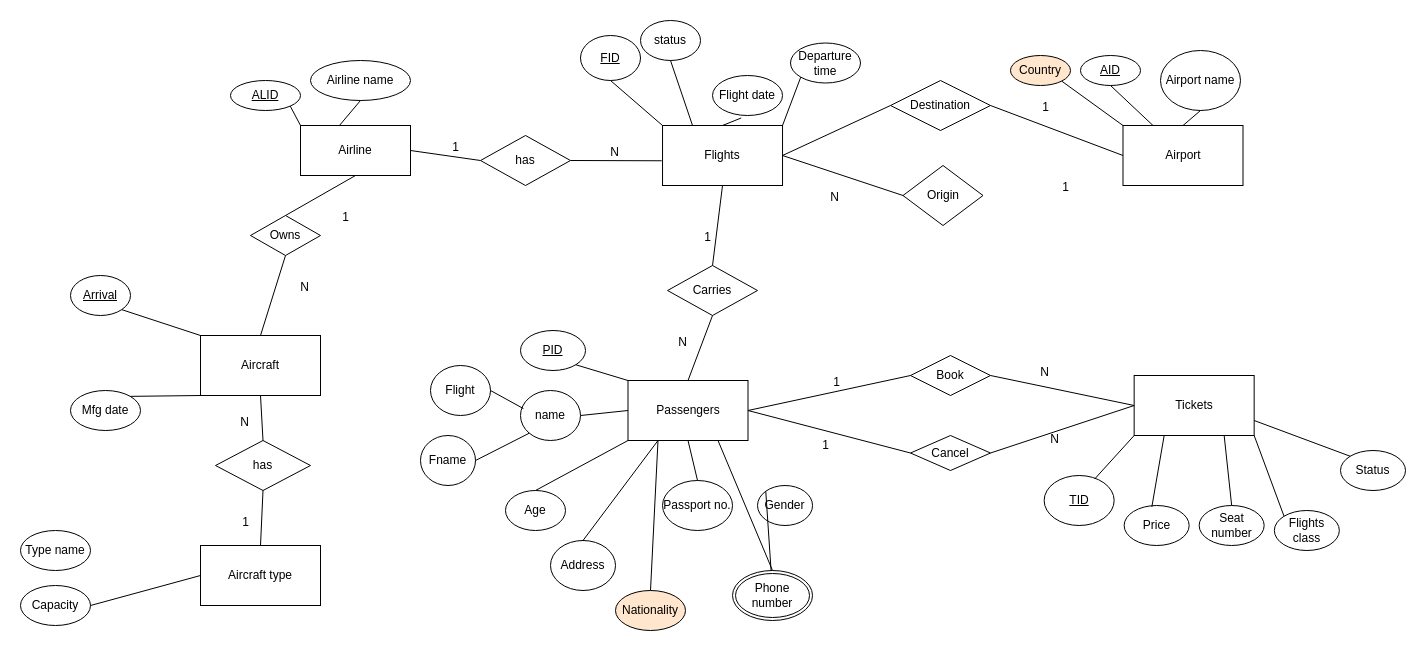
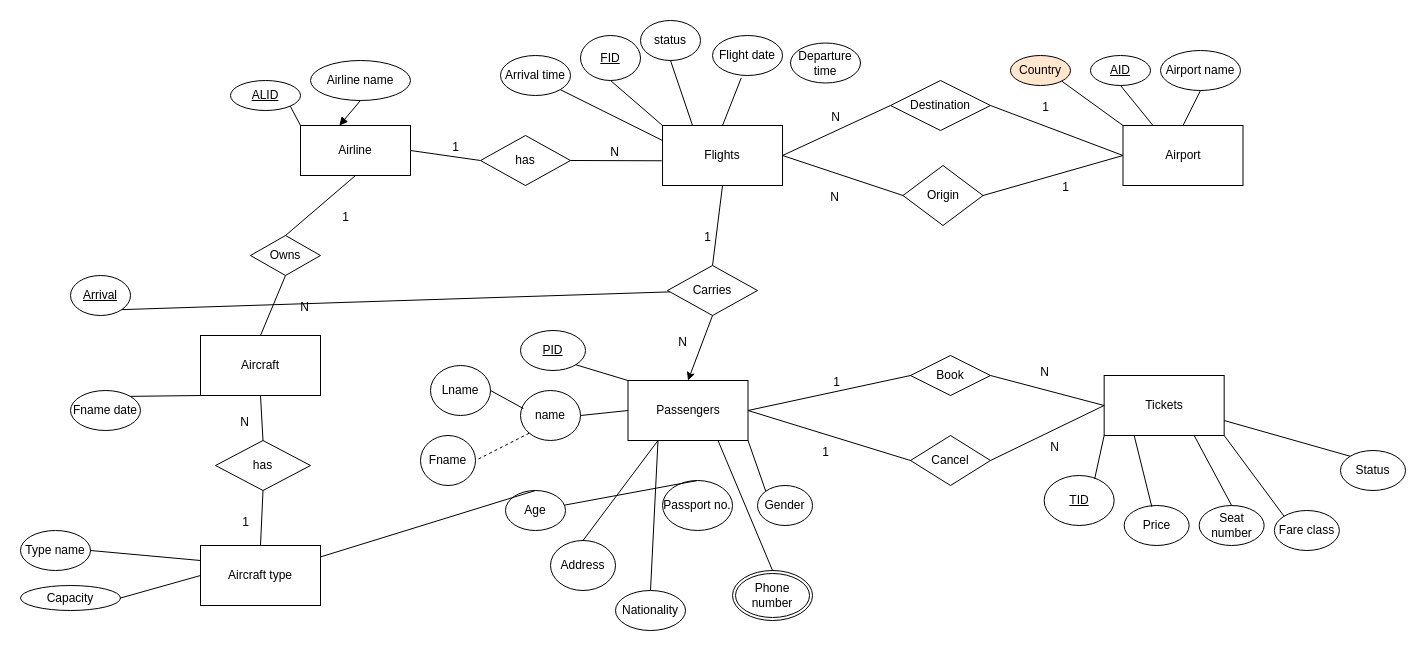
- <mxCell id="13" value="AID" style="ellipse;whiteSpace=wrap;html=1;align=center;fontStyle=4;" vertex="1" parent="1"><mxGeometry x="1080" y="55" width="60" height="30" as="geometry" /></mxCell>
+ <mxCell id="13" value="AID" style="ellipse;whiteSpace=wrap;html=1;align=center;fontStyle=4;" vertex="1" parent="1"><mxGeometry x="1090" y="55" width="60" height="30" as="geometry" /></mxCell>
+ <mxCell id="20" value="Arrival time" style="ellipse;whiteSpace=wrap;html=1;align=center;" vertex="1" parent="1"><mxGeometry x="500" y="55" width="70" height="40" as="geometry" /></mxCell>
- <mxCell id="12" value="Airport name" style="ellipse;whiteSpace=wrap;html=1;align=center;" vertex="1" parent="1"><mxGeometry x="1160" y="50" width="80" height="60" as="geometry" /></mxCell>
+ <mxCell id="12" value="Airport name" style="ellipse;whiteSpace=wrap;html=1;align=center;" vertex="1" parent="1"><mxGeometry x="1160" y="50" width="80" height="40" as="geometry" /></mxCell>
- <mxCell id="21" value="Flight date" style="ellipse;whiteSpace=wrap;html=1;align=center;" vertex="1" parent="1"><mxGeometry x="712.03" y="75" width="70" height="40" as="geometry" /></mxCell>
+ <mxCell id="21" value="Flight date" style="ellipse;whiteSpace=wrap;html=1;align=center;" vertex="1" parent="1"><mxGeometry x="712.03" y="35" width="70" height="40" as="geometry" /></mxCell>
- <mxCell id="26" value="" style="endArrow=none;html=1;rounded=0;exitX=0;exitY=1;exitDx=0;exitDy=0;entryX=1;entryY=0;entryDx=0;entryDy=0;" edge="1" parent="1" source="22" target="6"><mxGeometry relative="1" as="geometry"><mxPoint x="723" y="87" as="sourcePoint" /><mxPoint x="720" y="115" as="targetPoint" /><Array as="points" /></mxGeometry></mxCell>
+ <mxCell id="27" value="" style="endArrow=none;html=1;rounded=0;exitX=1;exitY=1;exitDx=0;exitDy=0;entryX=0;entryY=0.25;entryDx=0;entryDy=0;" edge="1" parent="1" source="20" target="6"><mxGeometry relative="1" as="geometry"><mxPoint x="733" y="97" as="sourcePoint" /><mxPoint x="730" y="125" as="targetPoint" /><Array as="points" /></mxGeometry></mxCell>
- <mxCell id="15" value="" style="endArrow=none;html=1;rounded=0;entryX=0.353;entryY=0.002;entryDx=0;entryDy=0;entryPerimeter=0;exitX=0.5;exitY=1;exitDx=0;exitDy=0;" edge="1" parent="1" source="11" target="3"><mxGeometry relative="1" as="geometry"><mxPoint x="380" y="100" as="sourcePoint" /><mxPoint x="540" y="100" as="targetPoint" /></mxGeometry></mxCell>
+ <mxCell id="15" value="" style="endArrow=block;html=1;rounded=0;entryX=0.353;entryY=0.002;entryDx=0;entryDy=0;entryPerimeter=0;exitX=0.5;exitY=1;exitDx=0;exitDy=0;" edge="1" parent="1" source="11" target="3"><mxGeometry relative="1" as="geometry"><mxPoint x="380" y="100" as="sourcePoint" /><mxPoint x="540" y="100" as="targetPoint" /></mxGeometry></mxCell>
+ <mxCell id="71" value="" style="endArrow=none;html=1;rounded=0;exitX=1;exitY=0.5;exitDx=0;exitDy=0;entryX=0;entryY=0.5;entryDx=0;entryDy=0;" edge="1" parent="1" source="67" target="2"><mxGeometry relative="1" as="geometry"><mxPoint x="850" y="285" as="sourcePoint" /><mxPoint x="1010" y="285" as="targetPoint" /></mxGeometry></mxCell>
+ <mxCell id="72" value="N" style="resizable=0;html=1;whiteSpace=wrap;align=right;verticalAlign=bottom;" connectable="0" vertex="1" parent="71"><mxGeometry x="1" relative="1" as="geometry"><mxPoint x="-282" y="-30" as="offset" /></mxGeometry></mxCell>
- <mxCell id="77" value="Owns" style="shape=rhombus;perimeter=rhombusPerimeter;whiteSpace=wrap;html=1;align=center;" vertex="1" parent="1"><mxGeometry x="250" y="215" width="70" height="40" as="geometry" /></mxCell>
+ <mxCell id="77" value="Owns" style="shape=rhombus;perimeter=rhombusPerimeter;whiteSpace=wrap;html=1;align=center;" vertex="1" parent="1"><mxGeometry x="250" y="235" width="70" height="40" as="geometry" /></mxCell>
- <mxCell id="36" value="" style="endArrow=none;html=1;rounded=0;exitX=1;exitY=1;exitDx=0;exitDy=0;entryX=0;entryY=0;entryDx=0;entryDy=0;" edge="1" parent="1" source="29" target="7"><mxGeometry relative="1" as="geometry"><mxPoint x="100" y="345" as="sourcePoint" /><mxPoint x="210" y="345" as="targetPoint" /></mxGeometry></mxCell>
+ <mxCell id="36" value="" style="endArrow=none;html=1;rounded=0;exitX=1;exitY=1;exitDx=0;exitDy=0;" edge="1" parent="1" source="29" target="98"><mxGeometry relative="1" as="geometry"><mxPoint x="100" y="345" as="sourcePoint" /><mxPoint x="210" y="345" as="targetPoint" /></mxGeometry></mxCell>
- <mxCell id="101" value="" style="endArrow=none;html=1;rounded=0;exitX=0.5;exitY=1;exitDx=0;exitDy=0;entryX=0.5;entryY=0;entryDx=0;entryDy=0;" edge="1" parent="1" source="98" target="5"><mxGeometry relative="1" as="geometry"><mxPoint x="720" y="355" as="sourcePoint" /><mxPoint x="880" y="355" as="targetPoint" /></mxGeometry></mxCell>
+ <mxCell id="101" value="" style="endArrow=classic;html=1;rounded=0;exitX=0.5;exitY=1;exitDx=0;exitDy=0;entryX=0.5;entryY=0;entryDx=0;entryDy=0;" edge="1" parent="1" source="98" target="5"><mxGeometry relative="1" as="geometry"><mxPoint x="720" y="355" as="sourcePoint" /><mxPoint x="880" y="355" as="targetPoint" /></mxGeometry></mxCell>
- <mxCell id="47" value="Flight" style="ellipse;whiteSpace=wrap;html=1;align=center;" vertex="1" parent="1"><mxGeometry x="430" y="365" width="60" height="50" as="geometry" /></mxCell>
+ <mxCell id="47" value="Lname" style="ellipse;whiteSpace=wrap;html=1;align=center;" vertex="1" parent="1"><mxGeometry x="430" y="365" width="60" height="50" as="geometry" /></mxCell>
- <mxCell id="4" value="Tickets" style="rounded=0;whiteSpace=wrap;html=1;" vertex="1" parent="1"><mxGeometry x="1133.66" y="375" width="120" height="60" as="geometry" /></mxCell>
+ <mxCell id="4" value="Tickets" style="rounded=0;whiteSpace=wrap;html=1;" vertex="1" parent="1"><mxGeometry x="1103.66" y="375" width="120" height="60" as="geometry" /></mxCell>
- <mxCell id="31" value="Mfg date" style="ellipse;whiteSpace=wrap;html=1;align=center;" vertex="1" parent="1"><mxGeometry x="70" y="390" width="70" height="40" as="geometry" /></mxCell>
+ <mxCell id="31" value="Fname date" style="ellipse;whiteSpace=wrap;html=1;align=center;" vertex="1" parent="1"><mxGeometry x="70" y="390" width="70" height="40" as="geometry" /></mxCell>
- <mxCell id="65" value="" style="endArrow=none;html=1;rounded=0;entryX=1;entryY=0.5;entryDx=0;entryDy=0;exitX=0;exitY=1;exitDx=0;exitDy=0;" edge="1" parent="1" source="49" target="50"><mxGeometry relative="1" as="geometry"><mxPoint x="191.25" y="399.23" as="sourcePoint" /><mxPoint x="351.25" y="399.23" as="targetPoint" /></mxGeometry></mxCell>
+ <mxCell id="65" value="" style="endArrow=none;html=1;rounded=0;entryX=1;entryY=0.5;entryDx=0;entryDy=0;exitX=0;exitY=1;exitDx=0;exitDy=0;dashed=1;" edge="1" parent="1" source="49" target="50"><mxGeometry relative="1" as="geometry"><mxPoint x="191.25" y="399.23" as="sourcePoint" /><mxPoint x="351.25" y="399.23" as="targetPoint" /></mxGeometry></mxCell>
- <mxCell id="83" value="Cancel" style="shape=rhombus;perimeter=rhombusPerimeter;whiteSpace=wrap;html=1;align=center;" vertex="1" parent="1"><mxGeometry x="910" y="435" width="80" height="35" as="geometry" /></mxCell>
+ <mxCell id="83" value="Cancel" style="shape=rhombus;perimeter=rhombusPerimeter;whiteSpace=wrap;html=1;align=center;" vertex="1" parent="1"><mxGeometry x="910" y="435" width="80" height="50" as="geometry" /></mxCell>
- <mxCell id="61" value="" style="endArrow=none;html=1;rounded=0;entryX=0.5;entryY=1;entryDx=0;entryDy=0;exitX=0.5;exitY=0;exitDx=0;exitDy=0;" edge="1" parent="1" source="55" target="5"><mxGeometry relative="1" as="geometry"><mxPoint x="512.5" y="400" as="sourcePoint" /><mxPoint x="672.5" y="400" as="targetPoint" /></mxGeometry></mxCell>
+ <mxCell id="61" value="" style="endArrow=none;html=1;rounded=0;exitX=0.5;exitY=0;exitDx=0;exitDy=0;" edge="1" parent="1" source="55" target="53"><mxGeometry relative="1" as="geometry"><mxPoint x="512.5" y="400" as="sourcePoint" /><mxPoint x="672.5" y="400" as="targetPoint" /></mxGeometry></mxCell>
- <mxCell id="59" value="" style="endArrow=none;html=1;rounded=0;entryX=0;entryY=1;entryDx=0;entryDy=0;exitX=0.5;exitY=0;exitDx=0;exitDy=0;" edge="1" parent="1" source="53" target="5"><mxGeometry relative="1" as="geometry"><mxPoint x="512.5" y="400" as="sourcePoint" /><mxPoint x="672.5" y="400" as="targetPoint" /></mxGeometry></mxCell>
+ <mxCell id="59" value="" style="endArrow=none;html=1;rounded=0;exitX=0.5;exitY=0;exitDx=0;exitDy=0;" edge="1" parent="1" source="53" target="8"><mxGeometry relative="1" as="geometry"><mxPoint x="512.5" y="400" as="sourcePoint" /><mxPoint x="672.5" y="400" as="targetPoint" /></mxGeometry></mxCell>
- <mxCell id="63" value="" style="endArrow=none;html=1;rounded=0;exitX=0;exitY=0;exitDx=0;exitDy=0;" edge="1" parent="1" source="51" target="56"><mxGeometry relative="1" as="geometry"><mxPoint x="512.5" y="400" as="sourcePoint" /><mxPoint x="672.5" y="400" as="targetPoint" /></mxGeometry></mxCell>
+ <mxCell id="63" value="" style="endArrow=none;html=1;rounded=0;entryX=1;entryY=1;entryDx=0;entryDy=0;exitX=0;exitY=0;exitDx=0;exitDy=0;" edge="1" parent="1" source="51" target="5"><mxGeometry relative="1" as="geometry"><mxPoint x="512.5" y="400" as="sourcePoint" /><mxPoint x="672.5" y="400" as="targetPoint" /></mxGeometry></mxCell>
- <mxCell id="41" value="Flights class" style="ellipse;whiteSpace=wrap;html=1;align=center;" vertex="1" parent="1"><mxGeometry x="1273.85" y="510" width="65" height="40" as="geometry" /></mxCell>
+ <mxCell id="41" value="Fare class" style="ellipse;whiteSpace=wrap;html=1;align=center;" vertex="1" parent="1"><mxGeometry x="1273.85" y="510" width="65" height="40" as="geometry" /></mxCell>
+ <mxCell id="34" value="" style="endArrow=none;html=1;rounded=0;exitX=1;exitY=0.5;exitDx=0;exitDy=0;entryX=0;entryY=0.25;entryDx=0;entryDy=0;" edge="1" parent="1" source="30" target="8"><mxGeometry relative="1" as="geometry"><mxPoint x="180" y="461" as="sourcePoint" /><mxPoint x="210" y="435" as="targetPoint" /></mxGeometry></mxCell>
- <mxCell id="32" value="Capacity" style="ellipse;whiteSpace=wrap;html=1;align=center;" vertex="1" parent="1"><mxGeometry x="20" y="585" width="70" height="40" as="geometry" /></mxCell>
+ <mxCell id="32" value="Capacity" style="ellipse;whiteSpace=wrap;html=1;align=center;" vertex="1" parent="1"><mxGeometry x="20" y="585" width="100" height="25" as="geometry" /></mxCell>
- <mxCell id="54" value="Nationality" style="ellipse;whiteSpace=wrap;html=1;align=center;fillColor=#ffe6cc;" vertex="1" parent="1"><mxGeometry x="615" y="590" width="70" height="40" as="geometry" /></mxCell>
+ <mxCell id="54" value="Nationality" style="ellipse;whiteSpace=wrap;html=1;align=center;" vertex="1" parent="1"><mxGeometry x="615" y="590" width="70" height="40" as="geometry" /></mxCell>
